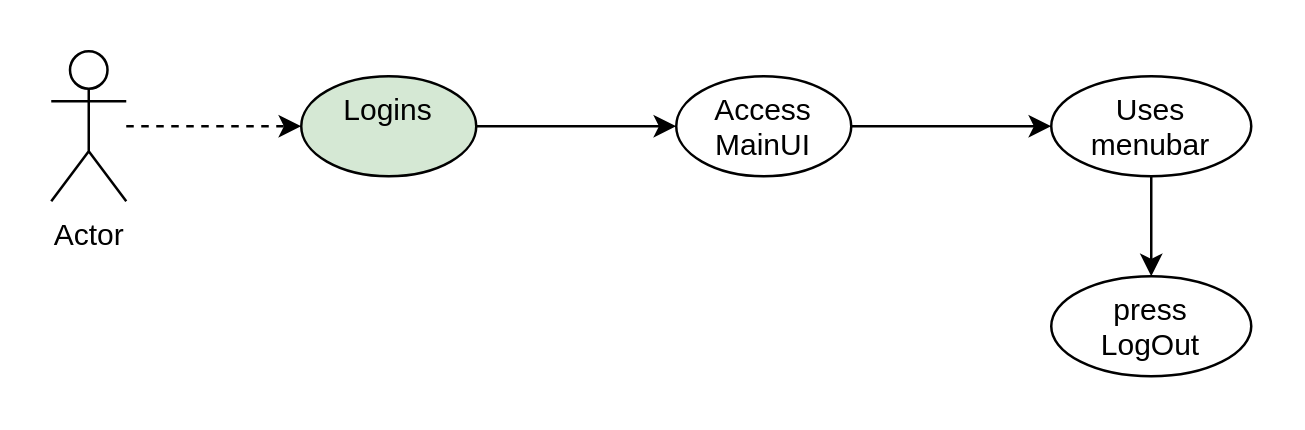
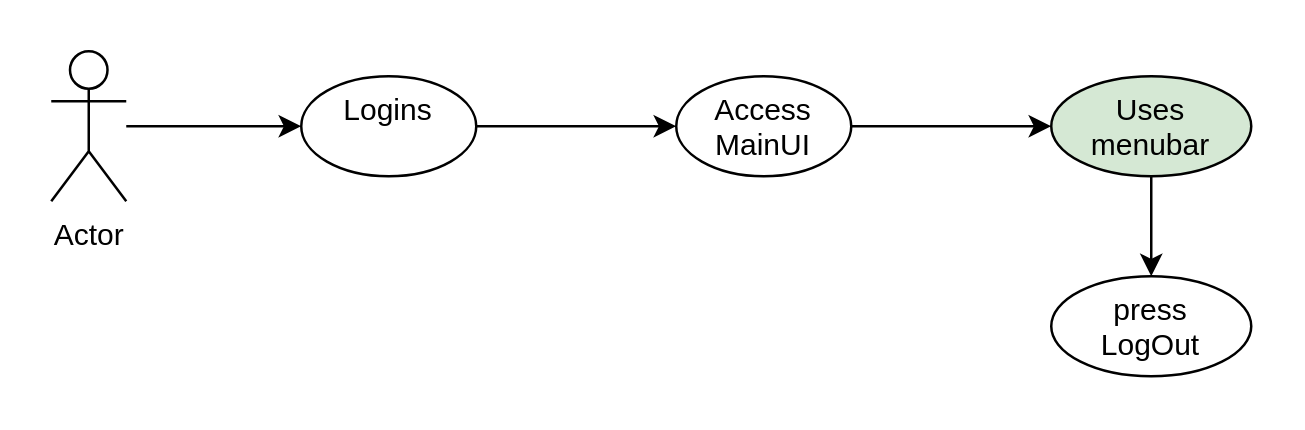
- <mxCell id="2" value="" style="edgeStyle=orthogonalEdgeStyle;rounded=0;orthogonalLoop=1;jettySize=auto;html=1;dashed=1;" edge="1" parent="1" source="3" target="5"><mxGeometry relative="1" as="geometry" /></mxCell>
+ <mxCell id="2" value="" style="edgeStyle=orthogonalEdgeStyle;rounded=0;orthogonalLoop=1;jettySize=auto;html=1;" edge="1" parent="1" source="3" target="5"><mxGeometry relative="1" as="geometry" /></mxCell>
- <mxCell id="5" value="Logins" style="ellipse;whiteSpace=wrap;html=1;verticalAlign=top;fillColor=#d5e8d4;" vertex="1" parent="1"><mxGeometry x="120" y="30" width="70" height="40" as="geometry" /></mxCell>
+ <mxCell id="5" value="Logins" style="ellipse;whiteSpace=wrap;html=1;verticalAlign=top;" vertex="1" parent="1"><mxGeometry x="120" y="30" width="70" height="40" as="geometry" /></mxCell>
- <mxCell id="9" value="Uses&lt;br&gt;menubar" style="ellipse;whiteSpace=wrap;html=1;verticalAlign=top;" vertex="1" parent="1"><mxGeometry x="420" y="30" width="80" height="40" as="geometry" /></mxCell>
+ <mxCell id="9" value="Uses&lt;br&gt;menubar" style="ellipse;whiteSpace=wrap;html=1;verticalAlign=top;fillColor=#d5e8d4;" vertex="1" parent="1"><mxGeometry x="420" y="30" width="80" height="40" as="geometry" /></mxCell>
